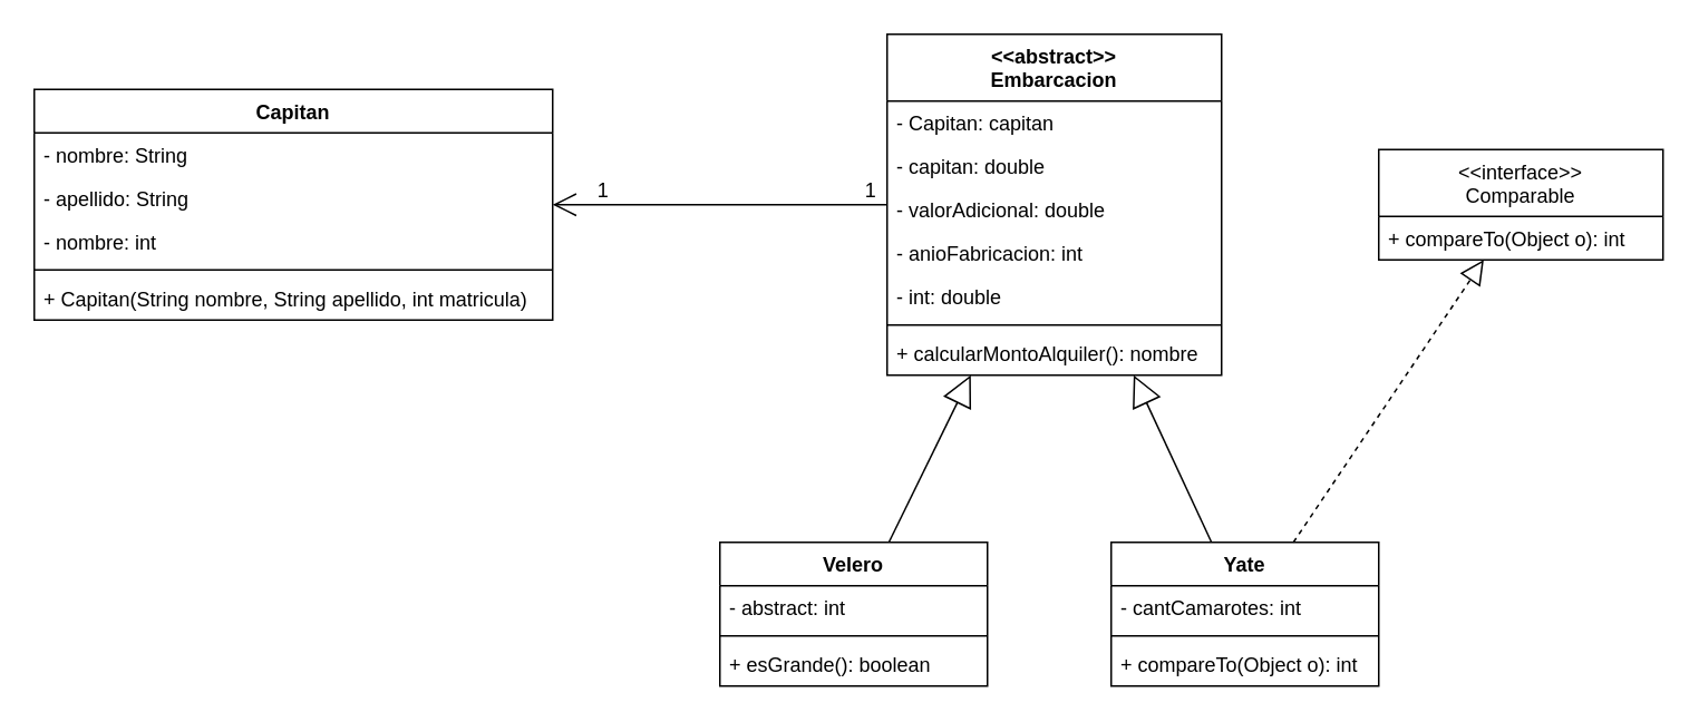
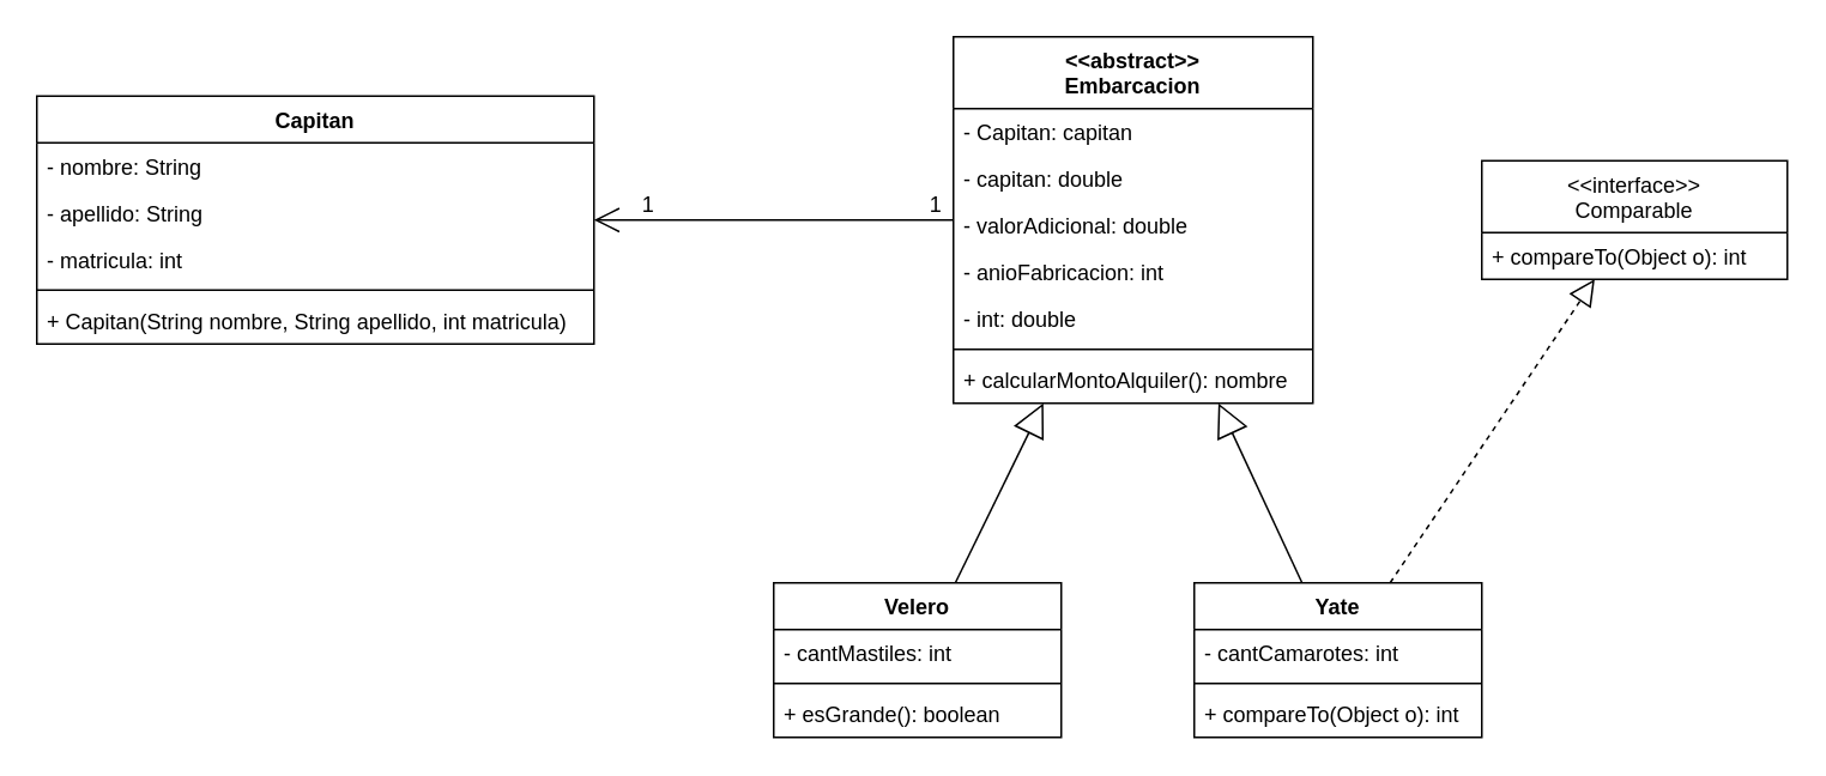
- <mxCell id="5" value="- nombre: int" style="text;strokeColor=none;fillColor=none;align=left;verticalAlign=top;spacingLeft=4;spacingRight=4;overflow=hidden;rotatable=0;points=[[0,0.5],[1,0.5]];portConstraint=eastwest;" vertex="1" parent="2"><mxGeometry y="78" width="310" height="26" as="geometry" /></mxCell>
+ <mxCell id="5" value="- matricula: int" style="text;strokeColor=none;fillColor=none;align=left;verticalAlign=top;spacingLeft=4;spacingRight=4;overflow=hidden;rotatable=0;points=[[0,0.5],[1,0.5]];portConstraint=eastwest;" vertex="1" parent="2"><mxGeometry y="78" width="310" height="26" as="geometry" /></mxCell>
- <mxCell id="17" value="- abstract: int" style="text;strokeColor=none;fillColor=none;align=left;verticalAlign=top;spacingLeft=4;spacingRight=4;overflow=hidden;rotatable=0;points=[[0,0.5],[1,0.5]];portConstraint=eastwest;" vertex="1" parent="16"><mxGeometry y="26" width="160" height="26" as="geometry" /></mxCell>
+ <mxCell id="17" value="- cantMastiles: int" style="text;strokeColor=none;fillColor=none;align=left;verticalAlign=top;spacingLeft=4;spacingRight=4;overflow=hidden;rotatable=0;points=[[0,0.5],[1,0.5]];portConstraint=eastwest;" vertex="1" parent="16"><mxGeometry y="26" width="160" height="26" as="geometry" /></mxCell>
